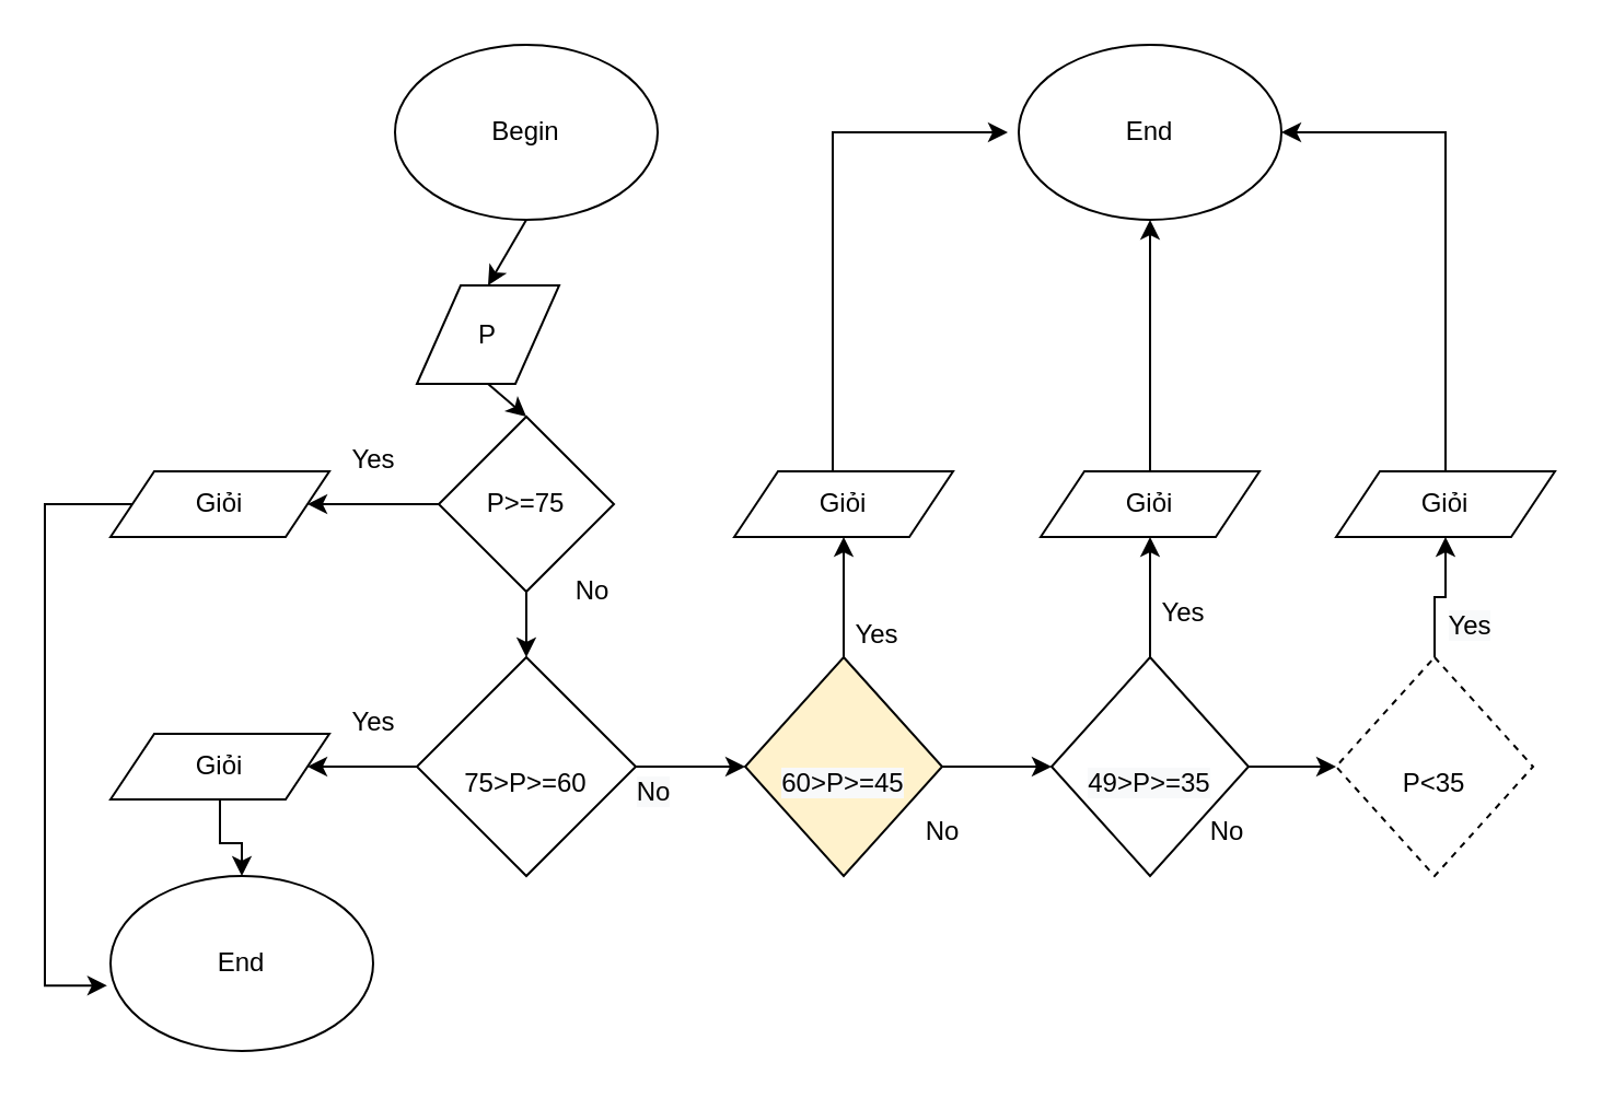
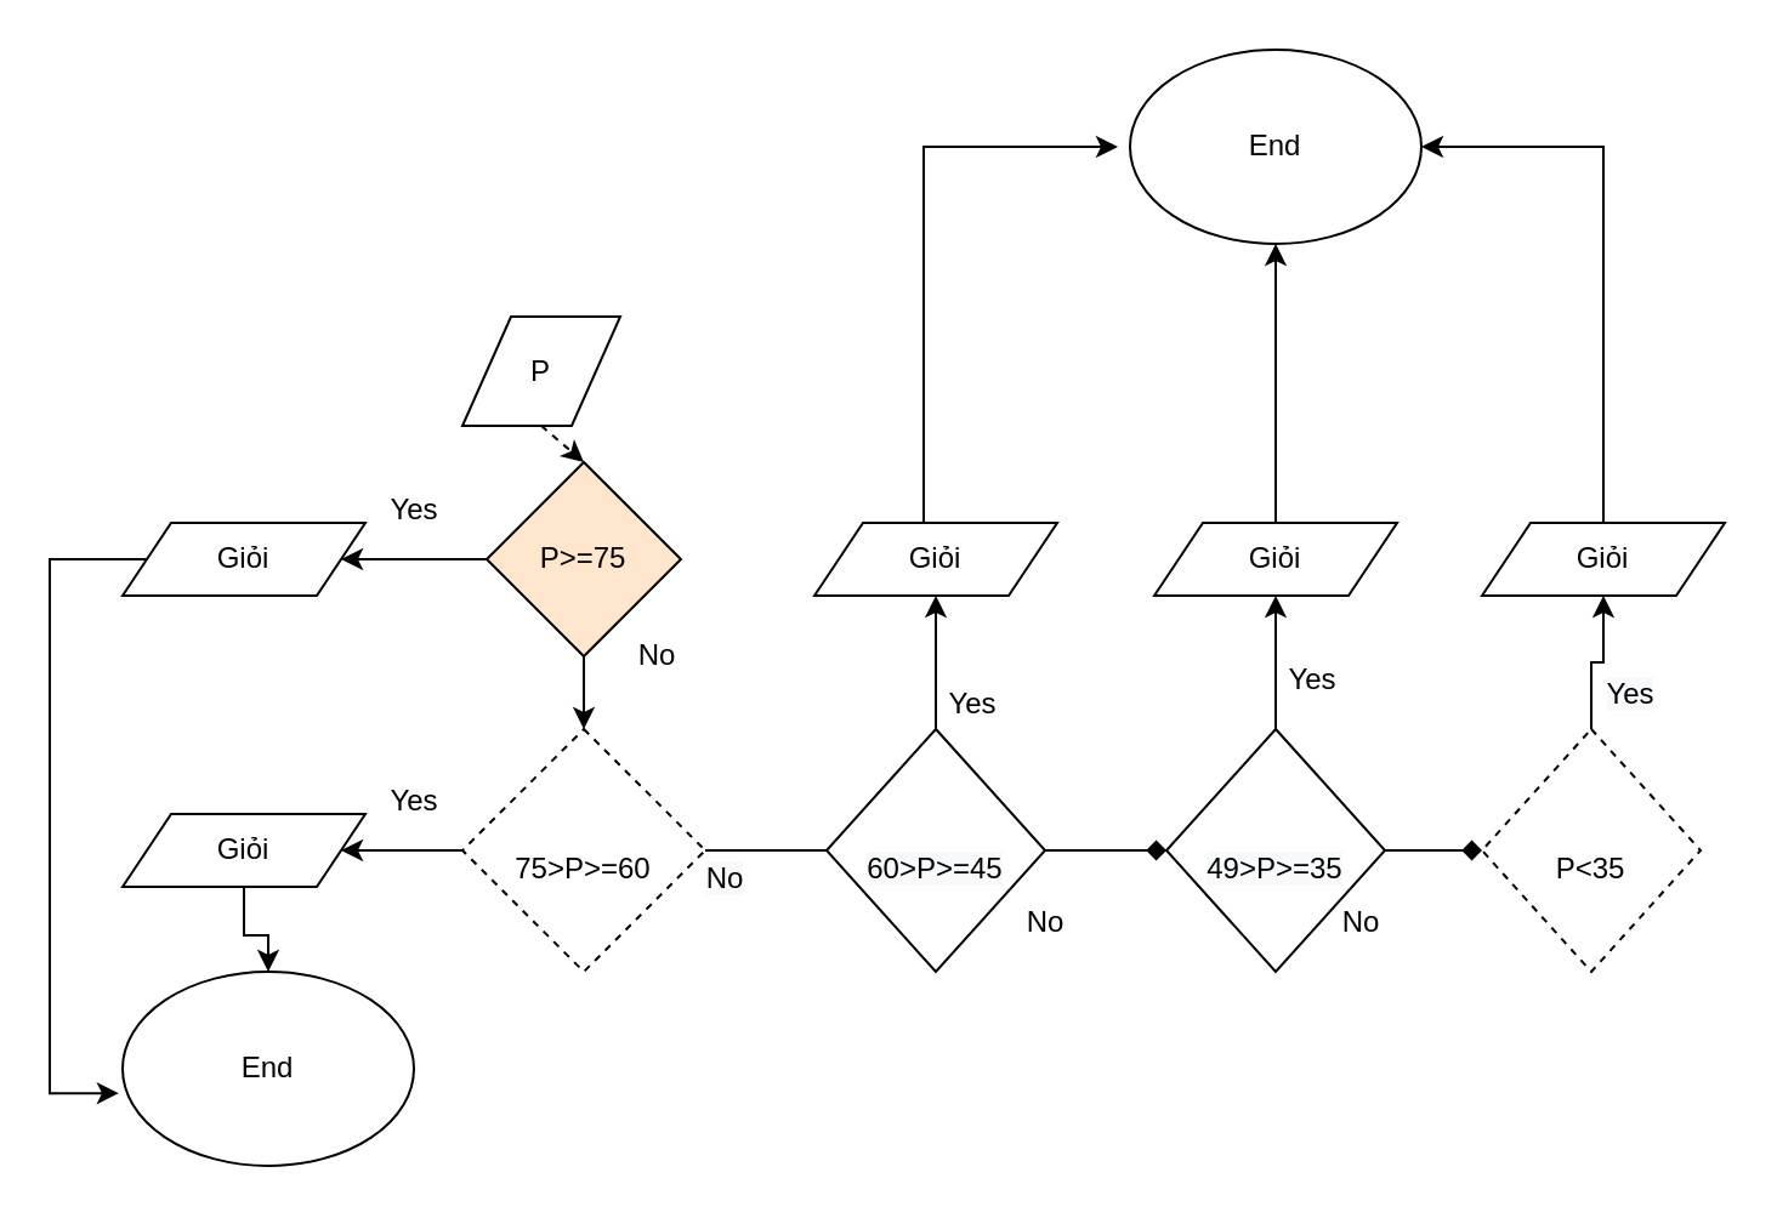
- <mxCell id="2" value="Begin" style="ellipse;whiteSpace=wrap;html=1;" vertex="1" parent="1"><mxGeometry x="180" y="20" width="120" height="80" as="geometry" /></mxCell>
- <mxCell id="30" value="" style="endArrow=classic;html=1;exitX=0.5;exitY=1;exitDx=0;exitDy=0;entryX=0.5;entryY=0;entryDx=0;entryDy=0;" edge="1" parent="1" source="2" target="3"><mxGeometry width="50" height="50" relative="1" as="geometry"><mxPoint x="430" y="220" as="sourcePoint" /><mxPoint x="480" y="170" as="targetPoint" /></mxGeometry></mxCell>
- <mxCell id="31" value="" style="endArrow=classic;html=1;exitX=0.5;exitY=1;exitDx=0;exitDy=0;entryX=0.5;entryY=0;entryDx=0;entryDy=0;" edge="1" parent="1" source="3" target="5"><mxGeometry width="50" height="50" relative="1" as="geometry"><mxPoint x="250" y="110" as="sourcePoint" /><mxPoint x="250" y="140" as="targetPoint" /></mxGeometry></mxCell>
+ <mxCell id="31" value="" style="endArrow=classic;html=1;exitX=0.5;exitY=1;exitDx=0;exitDy=0;entryX=0.5;entryY=0;entryDx=0;entryDy=0;dashed=1;" edge="1" parent="1" source="3" target="5"><mxGeometry width="50" height="50" relative="1" as="geometry"><mxPoint x="250" y="110" as="sourcePoint" /><mxPoint x="250" y="140" as="targetPoint" /></mxGeometry></mxCell>
- <mxCell id="5" value="P&amp;gt;=75" style="rhombus;whiteSpace=wrap;html=1;" vertex="1" parent="1"><mxGeometry x="200" y="190" width="80" height="80" as="geometry" /></mxCell>
+ <mxCell id="5" value="P&amp;gt;=75" style="rhombus;whiteSpace=wrap;html=1;fillColor=#ffe6cc;" vertex="1" parent="1"><mxGeometry x="200" y="190" width="80" height="80" as="geometry" /></mxCell>
- <mxCell id="9" value="&lt;br&gt;&lt;span style=&quot;font-family: &amp;#34;helvetica&amp;#34;&quot;&gt;75&amp;gt;P&amp;gt;=60&lt;/span&gt;" style="rhombus;whiteSpace=wrap;html=1;" vertex="1" parent="1"><mxGeometry x="190" y="300" width="100" height="100" as="geometry" /></mxCell>
+ <mxCell id="9" value="&lt;br&gt;&lt;span style=&quot;font-family: &amp;#34;helvetica&amp;#34;&quot;&gt;75&amp;gt;P&amp;gt;=60&lt;/span&gt;" style="rhombus;whiteSpace=wrap;html=1;dashed=1;" vertex="1" parent="1"><mxGeometry x="190" y="300" width="100" height="100" as="geometry" /></mxCell>
- <mxCell id="6" value="" style="edgeStyle=orthogonalEdgeStyle;rounded=0;orthogonalLoop=1;jettySize=auto;html=1;" edge="1" parent="1" source="9" target="12"><mxGeometry relative="1" as="geometry" /></mxCell>
+ <mxCell id="6" value="" style="edgeStyle=orthogonalEdgeStyle;rounded=0;orthogonalLoop=1;jettySize=auto;html=1;endArrow=none;" edge="1" parent="1" source="9" target="12"><mxGeometry relative="1" as="geometry" /></mxCell>
- <mxCell id="12" value="&lt;br&gt;&lt;span style=&quot;color: rgb(0 , 0 , 0) ; font-family: &amp;#34;helvetica&amp;#34; ; font-size: 12px ; font-style: normal ; font-weight: 400 ; letter-spacing: normal ; text-align: center ; text-indent: 0px ; text-transform: none ; word-spacing: 0px ; background-color: rgb(248 , 249 , 250) ; display: inline ; float: none&quot;&gt;60&amp;gt;P&amp;gt;=45&lt;/span&gt;&lt;br&gt;" style="rhombus;whiteSpace=wrap;html=1;fillColor=#fff2cc;" vertex="1" parent="1"><mxGeometry x="340" y="300" width="90" height="100" as="geometry" /></mxCell>
+ <mxCell id="12" value="&lt;br&gt;&lt;span style=&quot;color: rgb(0 , 0 , 0) ; font-family: &amp;#34;helvetica&amp;#34; ; font-size: 12px ; font-style: normal ; font-weight: 400 ; letter-spacing: normal ; text-align: center ; text-indent: 0px ; text-transform: none ; word-spacing: 0px ; background-color: rgb(248 , 249 , 250) ; display: inline ; float: none&quot;&gt;60&amp;gt;P&amp;gt;=45&lt;/span&gt;&lt;br&gt;" style="rhombus;whiteSpace=wrap;html=1;" vertex="1" parent="1"><mxGeometry x="340" y="300" width="90" height="100" as="geometry" /></mxCell>
- <mxCell id="10" value="" style="edgeStyle=orthogonalEdgeStyle;rounded=0;orthogonalLoop=1;jettySize=auto;html=1;" edge="1" parent="1" source="12" target="15"><mxGeometry relative="1" as="geometry" /></mxCell>
+ <mxCell id="10" value="" style="edgeStyle=orthogonalEdgeStyle;rounded=0;orthogonalLoop=1;jettySize=auto;html=1;endArrow=diamond;" edge="1" parent="1" source="12" target="15"><mxGeometry relative="1" as="geometry" /></mxCell>
- <mxCell id="13" value="" style="edgeStyle=orthogonalEdgeStyle;rounded=0;orthogonalLoop=1;jettySize=auto;html=1;" edge="1" parent="1" source="15" target="18"><mxGeometry relative="1" as="geometry" /></mxCell>
+ <mxCell id="13" value="" style="edgeStyle=orthogonalEdgeStyle;rounded=0;orthogonalLoop=1;jettySize=auto;html=1;endArrow=diamond;" edge="1" parent="1" source="15" target="18"><mxGeometry relative="1" as="geometry" /></mxCell>
